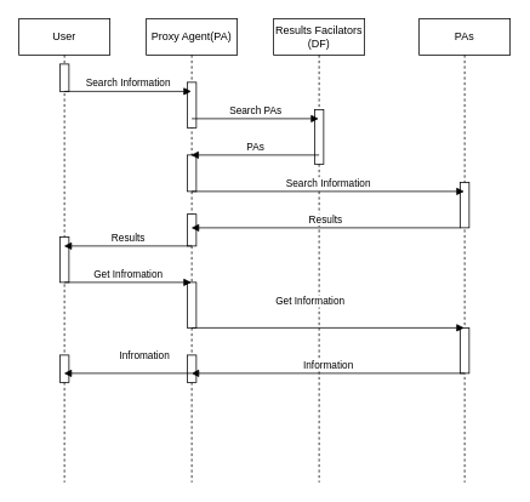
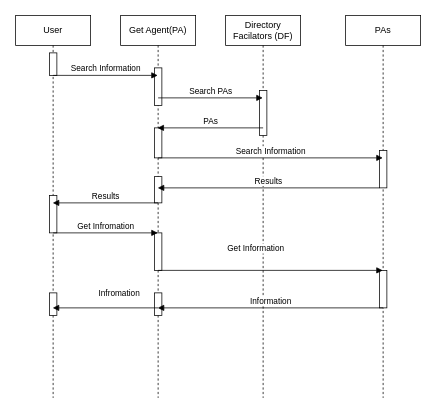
- <mxCell id="6" value="Proxy Agent(PA)" style="shape=umlLifeline;perimeter=lifelinePerimeter;whiteSpace=wrap;html=1;container=1;dropTarget=0;collapsible=0;recursiveResize=0;outlineConnect=0;portConstraint=eastwest;newEdgeStyle={&quot;curved&quot;:0,&quot;rounded&quot;:0};" vertex="1" parent="1"><mxGeometry x="160" y="20" width="100" height="510" as="geometry" /></mxCell>
+ <mxCell id="6" value="Get Agent(PA)" style="shape=umlLifeline;perimeter=lifelinePerimeter;whiteSpace=wrap;html=1;container=1;dropTarget=0;collapsible=0;recursiveResize=0;outlineConnect=0;portConstraint=eastwest;newEdgeStyle={&quot;curved&quot;:0,&quot;rounded&quot;:0};" vertex="1" parent="1"><mxGeometry x="160" y="20" width="100" height="510" as="geometry" /></mxCell>
- <mxCell id="12" value="Results Facilators (DF)" style="shape=umlLifeline;perimeter=lifelinePerimeter;whiteSpace=wrap;html=1;container=1;dropTarget=0;collapsible=0;recursiveResize=0;outlineConnect=0;portConstraint=eastwest;newEdgeStyle={&quot;curved&quot;:0,&quot;rounded&quot;:0};" vertex="1" parent="1"><mxGeometry x="300" y="20" width="100" height="510" as="geometry" /></mxCell>
+ <mxCell id="12" value="Directory Facilators (DF)" style="shape=umlLifeline;perimeter=lifelinePerimeter;whiteSpace=wrap;html=1;container=1;dropTarget=0;collapsible=0;recursiveResize=0;outlineConnect=0;portConstraint=eastwest;newEdgeStyle={&quot;curved&quot;:0,&quot;rounded&quot;:0};" vertex="1" parent="1"><mxGeometry x="300" y="20" width="100" height="510" as="geometry" /></mxCell>
